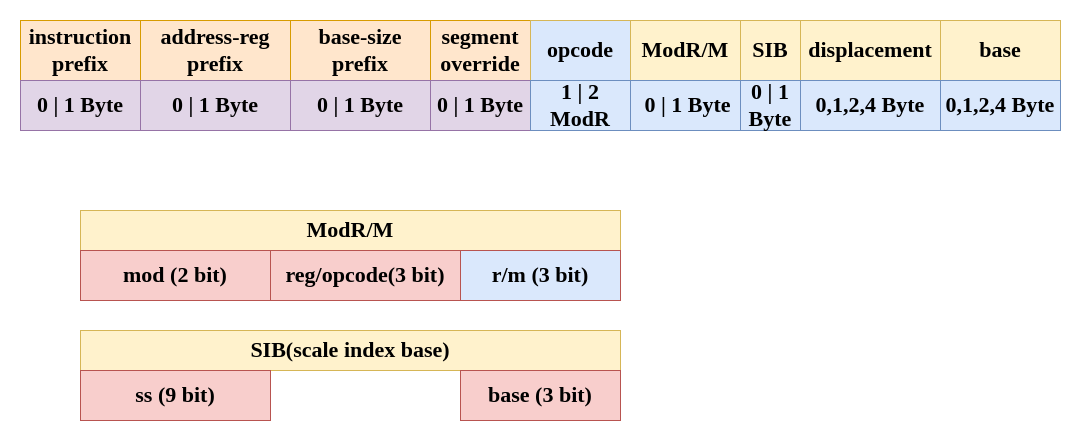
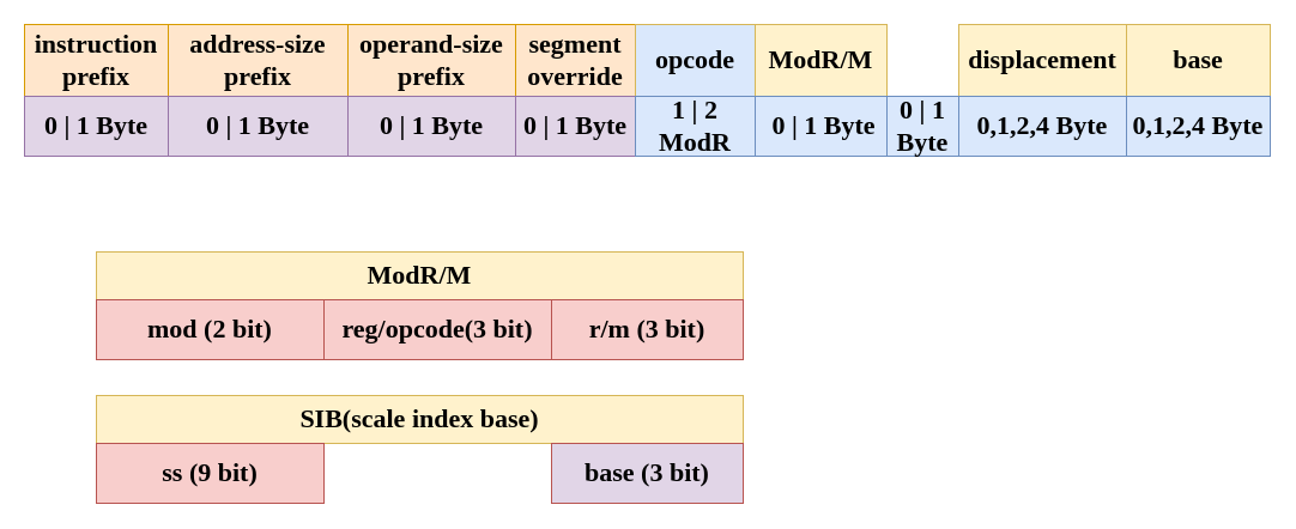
- <mxCell id="3" value="&lt;b style=&quot;font-size: 22px&quot;&gt;&lt;font face=&quot;Comic Sans MS&quot; style=&quot;font-size: 22px&quot;&gt;address-reg&lt;br&gt;prefix&lt;/font&gt;&lt;/b&gt;" style="rounded=0;whiteSpace=wrap;html=1;fillColor=#ffe6cc;strokeColor=#d79b00;" vertex="1" parent="1"><mxGeometry x="140" y="20" width="150" height="60" as="geometry" /></mxCell>
+ <mxCell id="3" value="&lt;b style=&quot;font-size: 22px&quot;&gt;&lt;font face=&quot;Comic Sans MS&quot; style=&quot;font-size: 22px&quot;&gt;address-size&lt;br&gt;prefix&lt;/font&gt;&lt;/b&gt;" style="rounded=0;whiteSpace=wrap;html=1;fillColor=#ffe6cc;strokeColor=#d79b00;" vertex="1" parent="1"><mxGeometry x="140" y="20" width="150" height="60" as="geometry" /></mxCell>
- <mxCell id="4" value="&lt;b style=&quot;font-size: 22px&quot;&gt;&lt;font face=&quot;Comic Sans MS&quot; style=&quot;font-size: 22px&quot;&gt;base-size&lt;br&gt;prefix&lt;/font&gt;&lt;/b&gt;" style="rounded=0;whiteSpace=wrap;html=1;fillColor=#ffe6cc;strokeColor=#d79b00;" vertex="1" parent="1"><mxGeometry x="290" y="20" width="140" height="60" as="geometry" /></mxCell>
+ <mxCell id="4" value="&lt;b style=&quot;font-size: 22px&quot;&gt;&lt;font face=&quot;Comic Sans MS&quot; style=&quot;font-size: 22px&quot;&gt;operand-size&lt;br&gt;prefix&lt;/font&gt;&lt;/b&gt;" style="rounded=0;whiteSpace=wrap;html=1;fillColor=#ffe6cc;strokeColor=#d79b00;" vertex="1" parent="1"><mxGeometry x="290" y="20" width="140" height="60" as="geometry" /></mxCell>
- <mxCell id="6" value="&lt;font face=&quot;Comic Sans MS&quot;&gt;&lt;span style=&quot;font-size: 22px&quot;&gt;&lt;b&gt;SIB&lt;/b&gt;&lt;/span&gt;&lt;/font&gt;" style="rounded=0;whiteSpace=wrap;html=1;fillColor=#fff2cc;strokeColor=#d6b656;" vertex="1" parent="1"><mxGeometry x="740" y="20" width="60" height="60" as="geometry" /></mxCell>
- <mxCell id="22" value="&lt;b&gt;&lt;font face=&quot;Comic Sans MS&quot; style=&quot;font-size: 22px&quot;&gt;r/m (3 bit)&lt;/font&gt;&lt;/b&gt;" style="rounded=0;whiteSpace=wrap;html=1;fillColor=#dae8fc;strokeColor=#b85450;" vertex="1" parent="1"><mxGeometry x="460" y="250" width="160" height="50" as="geometry" /></mxCell>
+ <mxCell id="22" value="&lt;b&gt;&lt;font face=&quot;Comic Sans MS&quot; style=&quot;font-size: 22px&quot;&gt;r/m (3 bit)&lt;/font&gt;&lt;/b&gt;" style="rounded=0;whiteSpace=wrap;html=1;fillColor=#f8cecc;strokeColor=#b85450;" vertex="1" parent="1"><mxGeometry x="460" y="250" width="160" height="50" as="geometry" /></mxCell>
- <mxCell id="26" value="&lt;b&gt;&lt;font face=&quot;Comic Sans MS&quot; style=&quot;font-size: 22px&quot;&gt;base (3 bit)&lt;/font&gt;&lt;/b&gt;" style="rounded=0;whiteSpace=wrap;html=1;fillColor=#f8cecc;strokeColor=#b85450;" vertex="1" parent="1"><mxGeometry x="460" y="370" width="160" height="50" as="geometry" /></mxCell>
+ <mxCell id="26" value="&lt;b&gt;&lt;font face=&quot;Comic Sans MS&quot; style=&quot;font-size: 22px&quot;&gt;base (3 bit)&lt;/font&gt;&lt;/b&gt;" style="rounded=0;whiteSpace=wrap;html=1;fillColor=#e1d5e7;strokeColor=#b85450;" vertex="1" parent="1"><mxGeometry x="460" y="370" width="160" height="50" as="geometry" /></mxCell>
